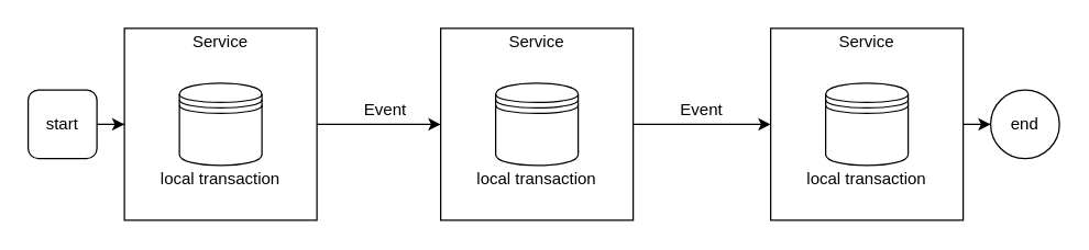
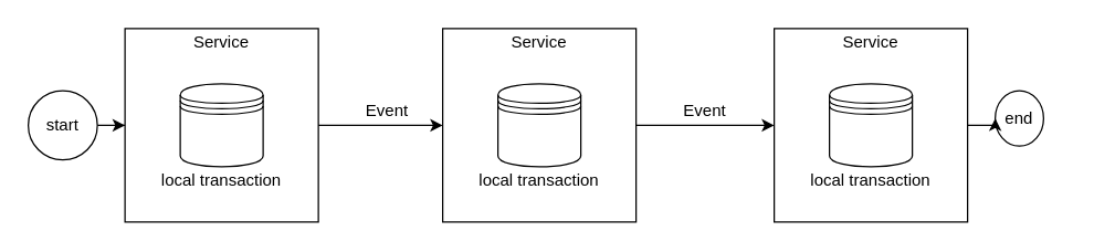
- <mxCell id="21" value="start" style="whiteSpace=wrap;html=1;aspect=fixed;rounded=1;" vertex="1" parent="1"><mxGeometry x="20" y="65" width="50" height="50" as="geometry" /></mxCell>
+ <mxCell id="21" value="start" style="ellipse;whiteSpace=wrap;html=1;aspect=fixed;" vertex="1" parent="1"><mxGeometry x="20" y="65" width="50" height="50" as="geometry" /></mxCell>
- <mxCell id="22" value="end" style="ellipse;whiteSpace=wrap;html=1;aspect=fixed;" vertex="1" parent="1"><mxGeometry x="720" y="65" width="50" height="50" as="geometry" /></mxCell>
+ <mxCell id="22" value="end" style="ellipse;whiteSpace=wrap;html=1;aspect=fixed;" vertex="1" parent="1"><mxGeometry x="720" y="65" width="35" height="40" as="geometry" /></mxCell>
